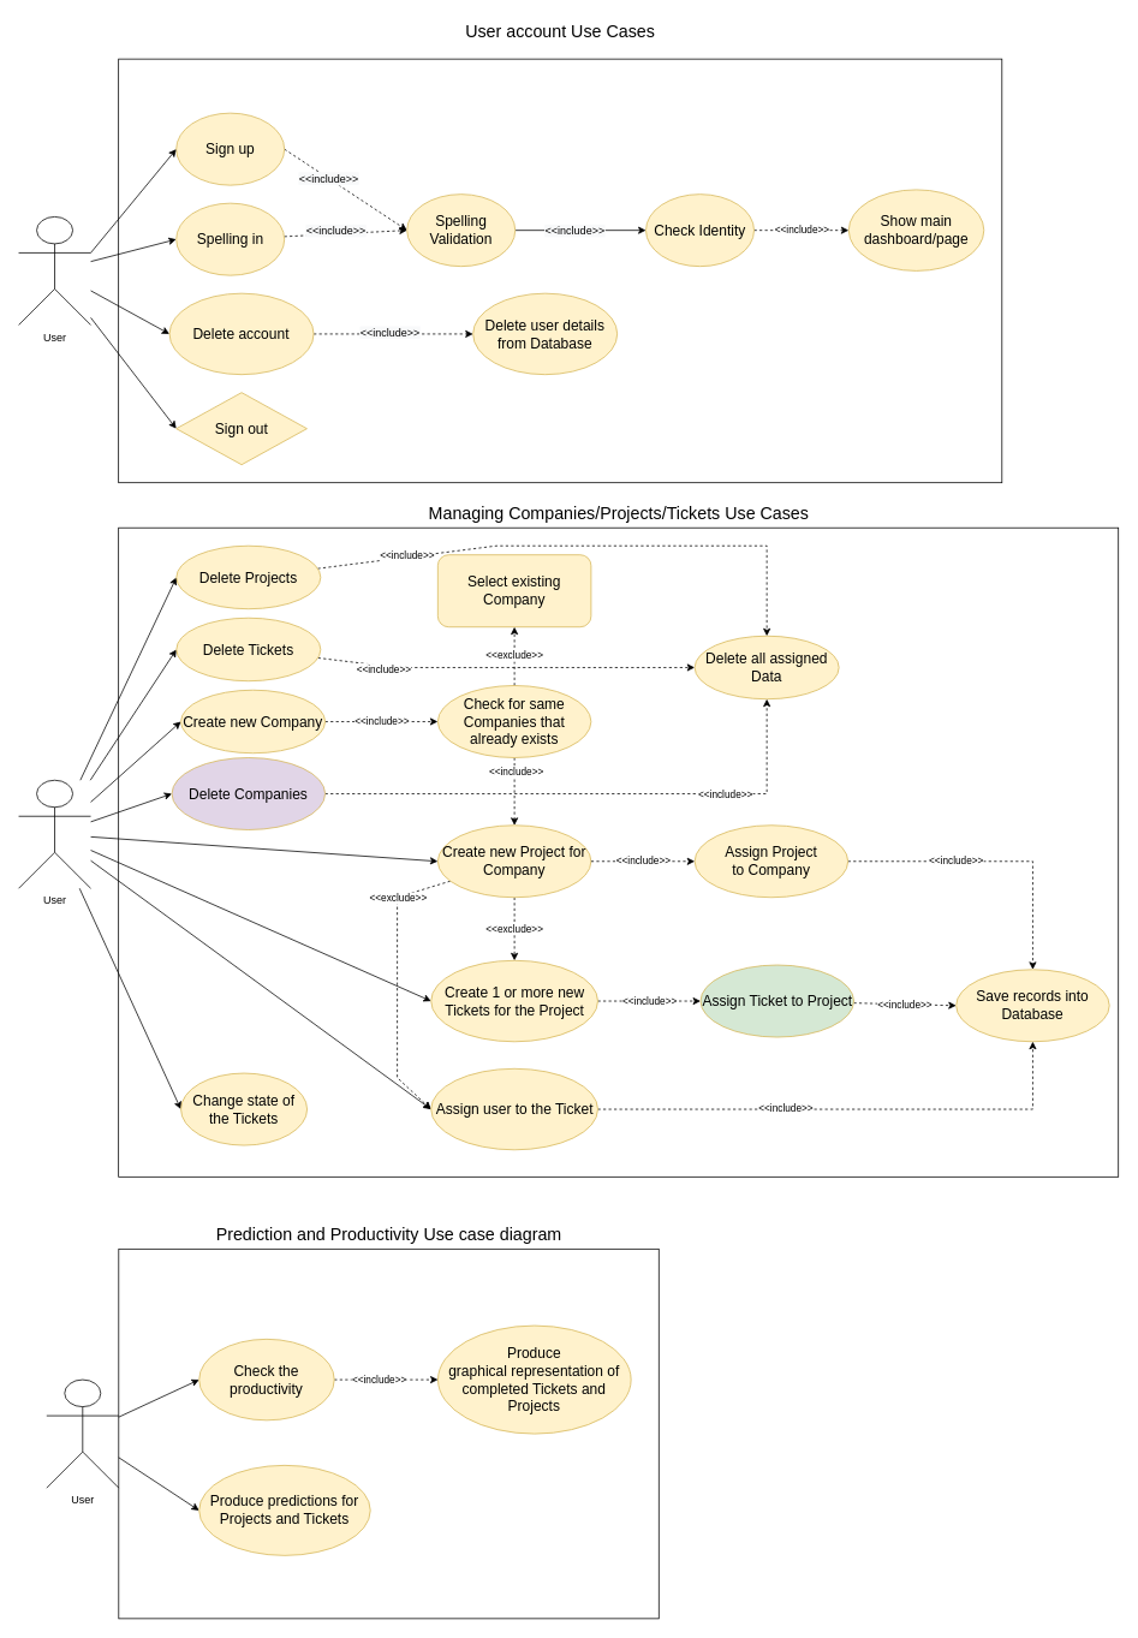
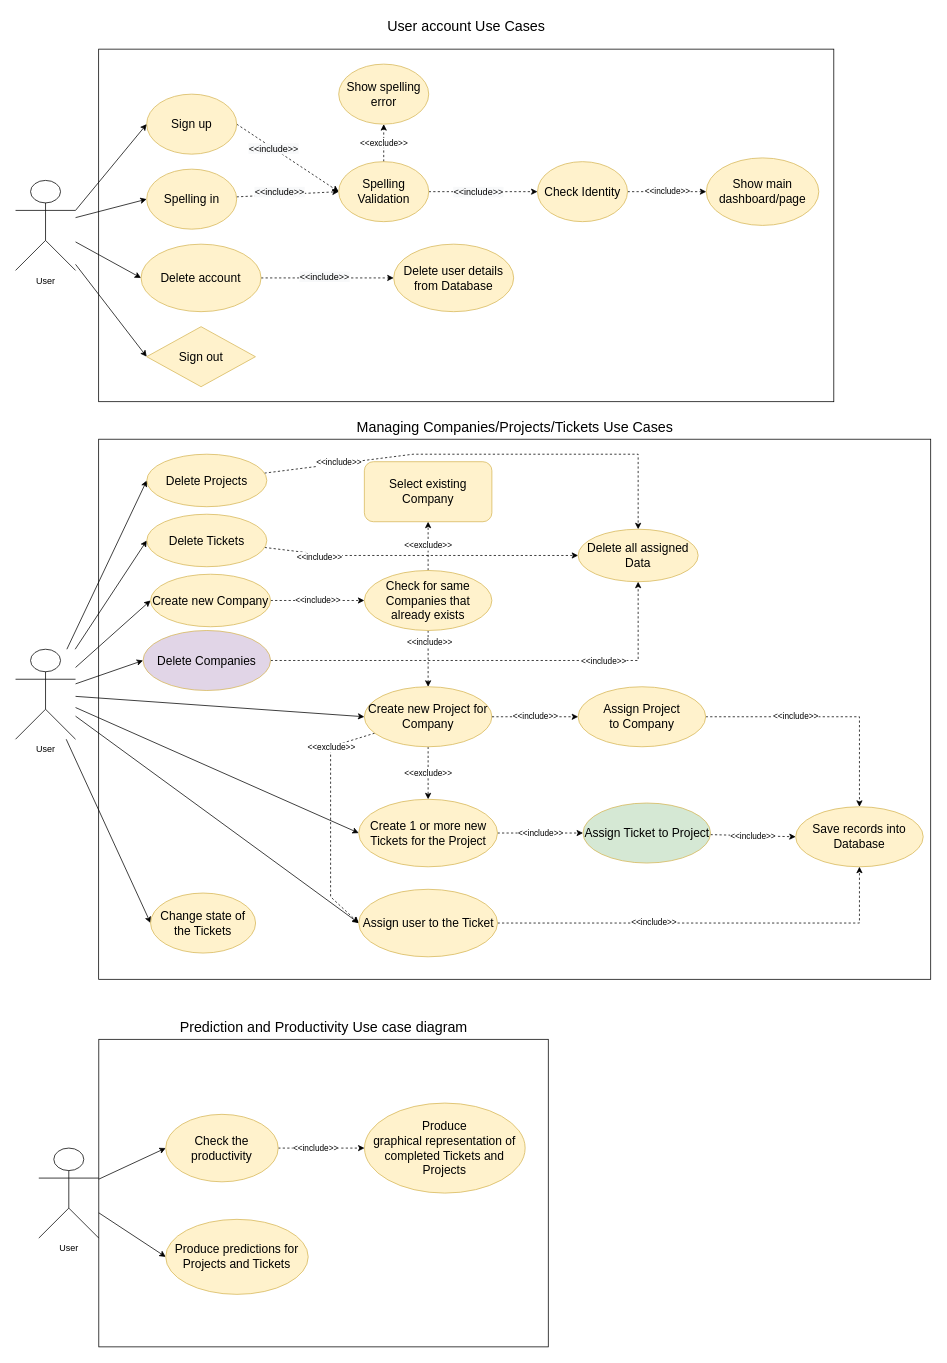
+ <mxCell id="28" value="&lt;font size=&quot;3&quot;&gt;Show spelling error&lt;/font&gt;" style="ellipse;whiteSpace=wrap;html=1;fillColor=#fff2cc;strokeColor=#d6b656;" parent="1" vertex="1"><mxGeometry x="450.82" y="85" width="120" height="80" as="geometry" /></mxCell>
+ <mxCell id="26" value="&amp;lt;&amp;lt;exclude&amp;gt;&amp;gt;" style="edgeStyle=none;rounded=0;orthogonalLoop=1;jettySize=auto;html=1;entryX=0.5;entryY=1;entryDx=0;entryDy=0;dashed=1;" parent="1" source="27" target="28" edge="1"><mxGeometry relative="1" as="geometry" /></mxCell>
- <mxCell id="19" style="rounded=0;orthogonalLoop=1;jettySize=auto;html=1;exitX=1;exitY=0.5;exitDx=0;exitDy=0;dashed=0;" parent="1" source="27" target="25" edge="1"><mxGeometry relative="1" as="geometry" /></mxCell>
+ <mxCell id="19" style="rounded=0;orthogonalLoop=1;jettySize=auto;html=1;exitX=1;exitY=0.5;exitDx=0;exitDy=0;dashed=1;" parent="1" source="27" target="25" edge="1"><mxGeometry relative="1" as="geometry" /></mxCell>
